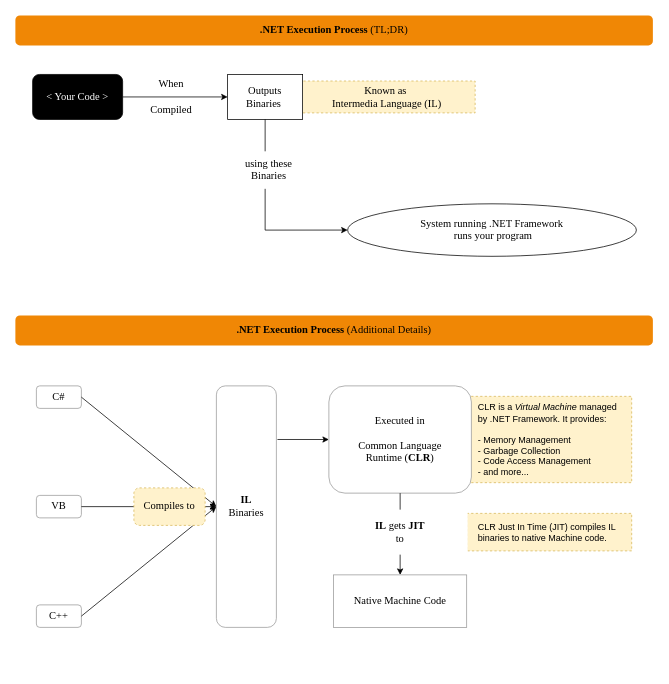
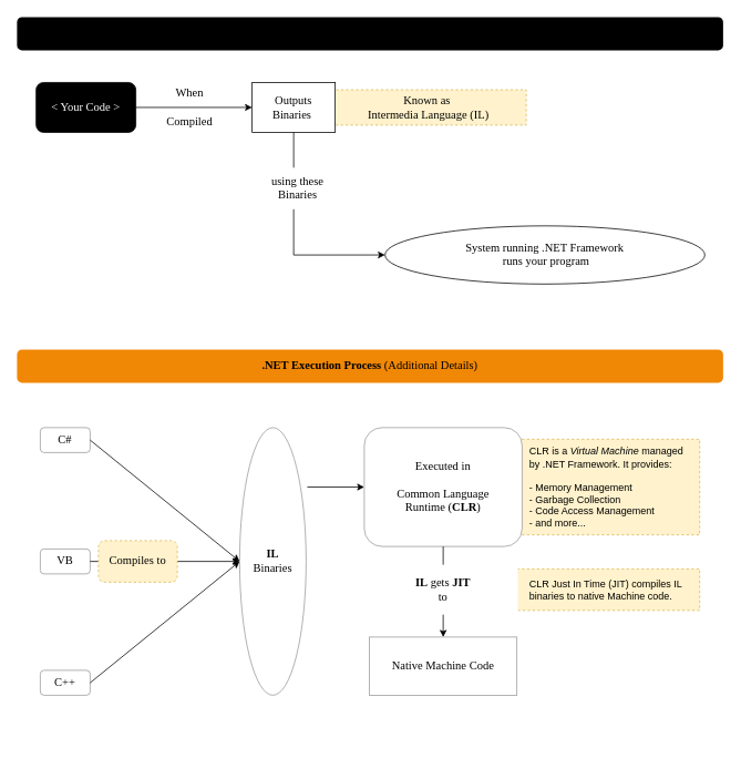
- <mxCell id="14" value=".NET Execution Process&lt;span style=&quot;font-weight: normal;&quot;&gt; (TL;DR)&lt;/span&gt;" style="rounded=1;whiteSpace=wrap;html=1;fontFamily=Verdana;fontSize=14;fontColor=#000000;strokeColor=none;fillColor=#F08705;fontStyle=1" vertex="1" parent="1"><mxGeometry width="850" height="40" as="geometry" x="20" y="20" /></mxCell>
+ <mxCell id="14" value=".NET Execution Process&lt;span style=&quot;font-weight: normal;&quot;&gt; (TL;DR)&lt;/span&gt;" style="rounded=1;whiteSpace=wrap;html=1;fontFamily=Verdana;fontSize=14;fontColor=#000000;strokeColor=none;fillColor=#000000;fontStyle=1;" vertex="1" parent="1"><mxGeometry width="850" height="40" as="geometry" x="20" y="20" /></mxCell>
- <mxCell id="22" value="Compiles to" style="text;html=1;strokeColor=#d6b656;fillColor=#fff2cc;align=center;verticalAlign=middle;whiteSpace=wrap;rounded=1;fontFamily=Verdana;fontSize=14;fontColor=default;dashed=1;" vertex="1" parent="1"><mxGeometry x="178" y="650" width="95" height="50" as="geometry" /></mxCell>
+ <mxCell id="22" value="Compiles to" style="text;html=1;strokeColor=#d6b656;fillColor=#fff2cc;align=center;verticalAlign=middle;whiteSpace=wrap;rounded=1;fontFamily=Verdana;fontSize=14;fontColor=default;dashed=1;" vertex="1" parent="1"><mxGeometry x="118" y="650" width="95" height="50" as="geometry" /></mxCell>
- <mxCell id="28" value="&lt;b&gt;IL &lt;/b&gt;&lt;br&gt;Binaries" style="rounded=1;whiteSpace=wrap;html=1;fontFamily=Verdana;fontSize=14;fontColor=#000000;strokeColor=#999999;fillColor=#FFFFFF;" vertex="1" parent="1"><mxGeometry x="288" y="514" width="80" height="322" as="geometry" /></mxCell>
+ <mxCell id="28" value="&lt;b&gt;IL &lt;/b&gt;&lt;br&gt;Binaries" style="ellipse;whiteSpace=wrap;html=1;fontFamily=Verdana;fontSize=14;fontColor=#000000;strokeColor=#999999;fillColor=#FFFFFF;" vertex="1" parent="1"><mxGeometry x="288" y="514" width="80" height="322" as="geometry" /></mxCell>
